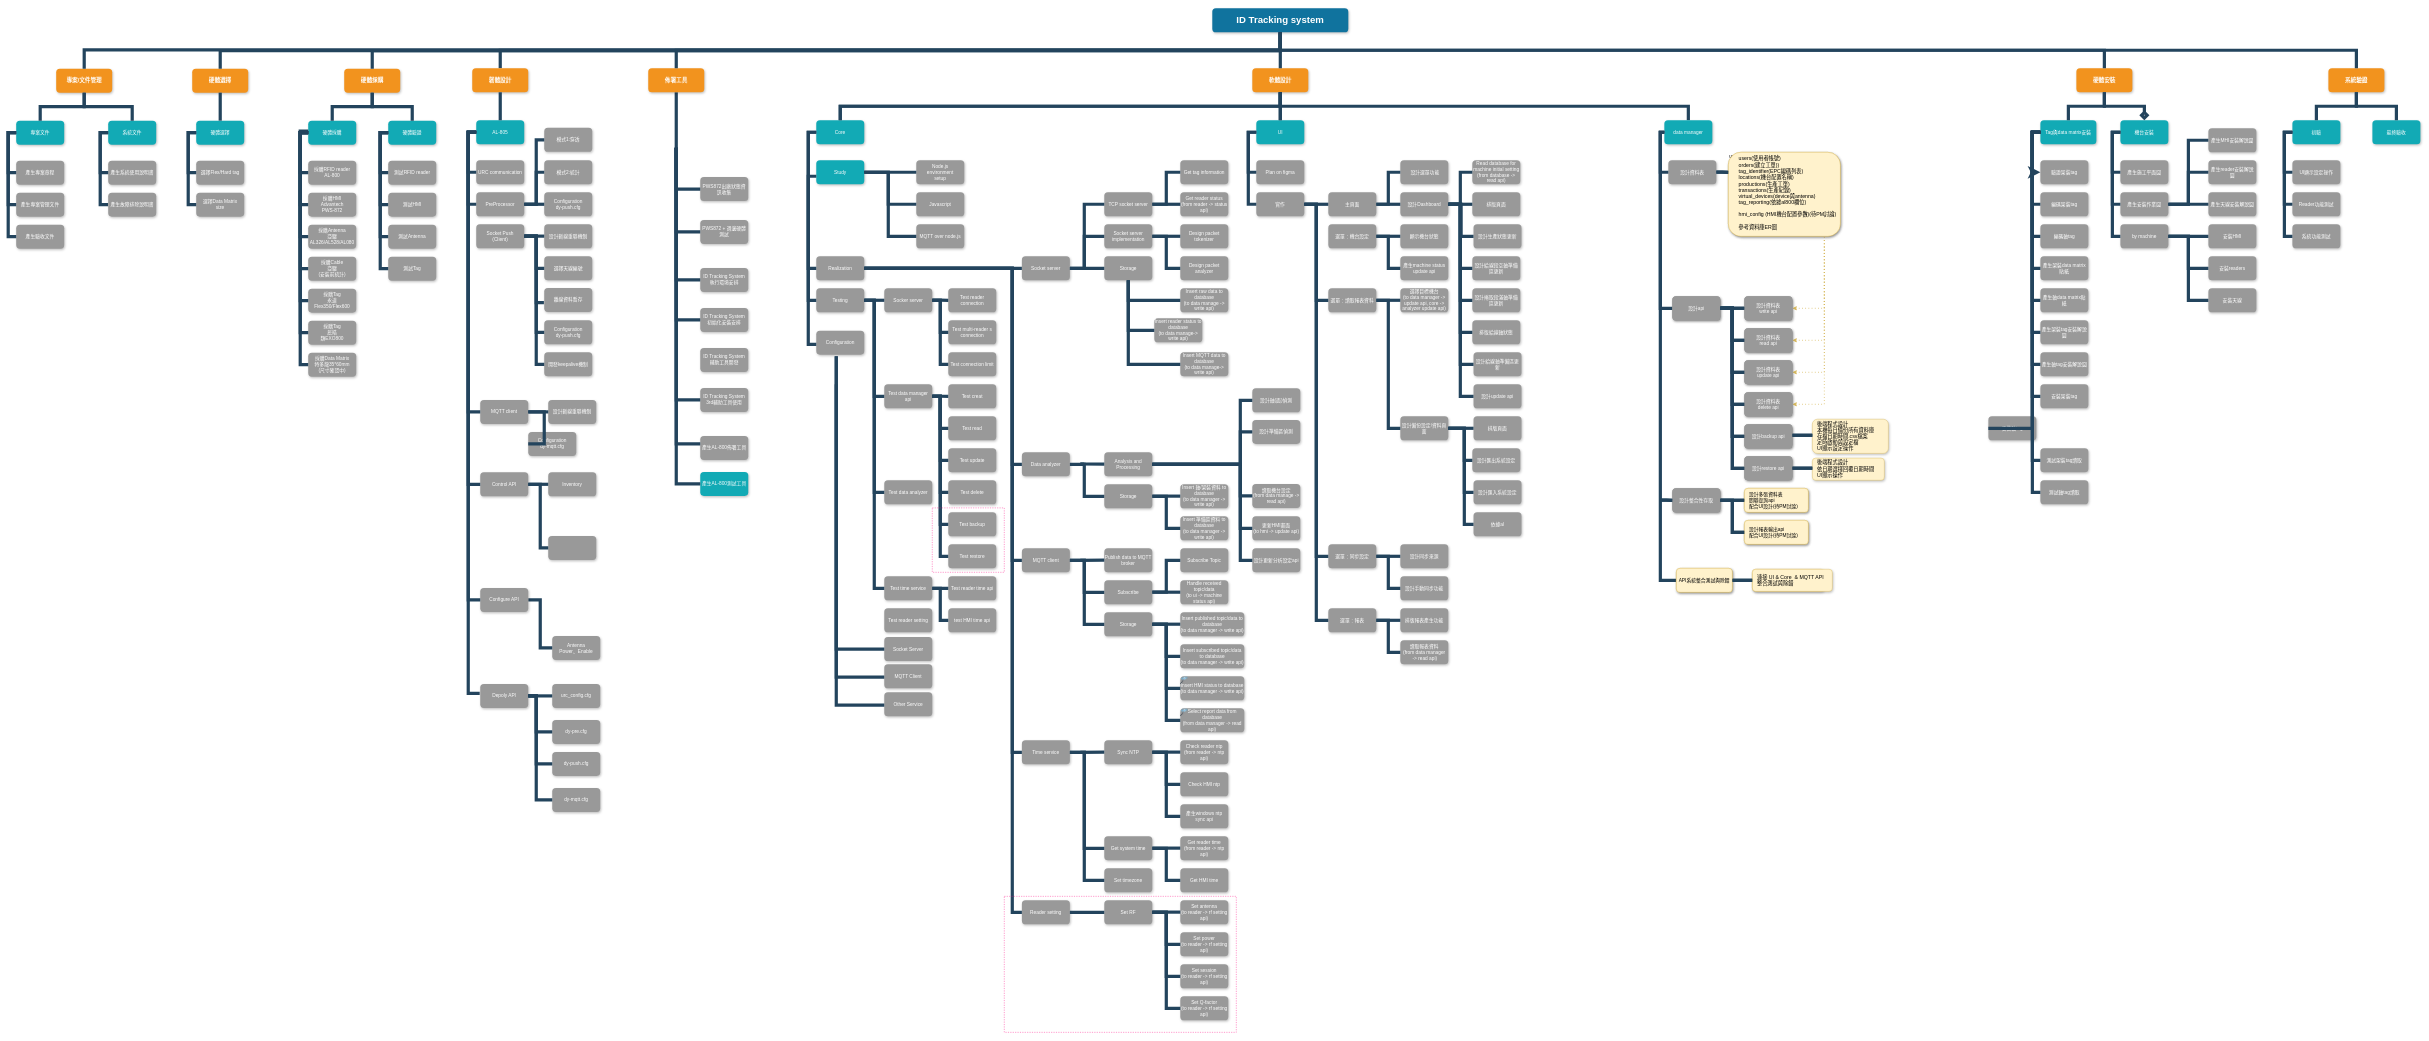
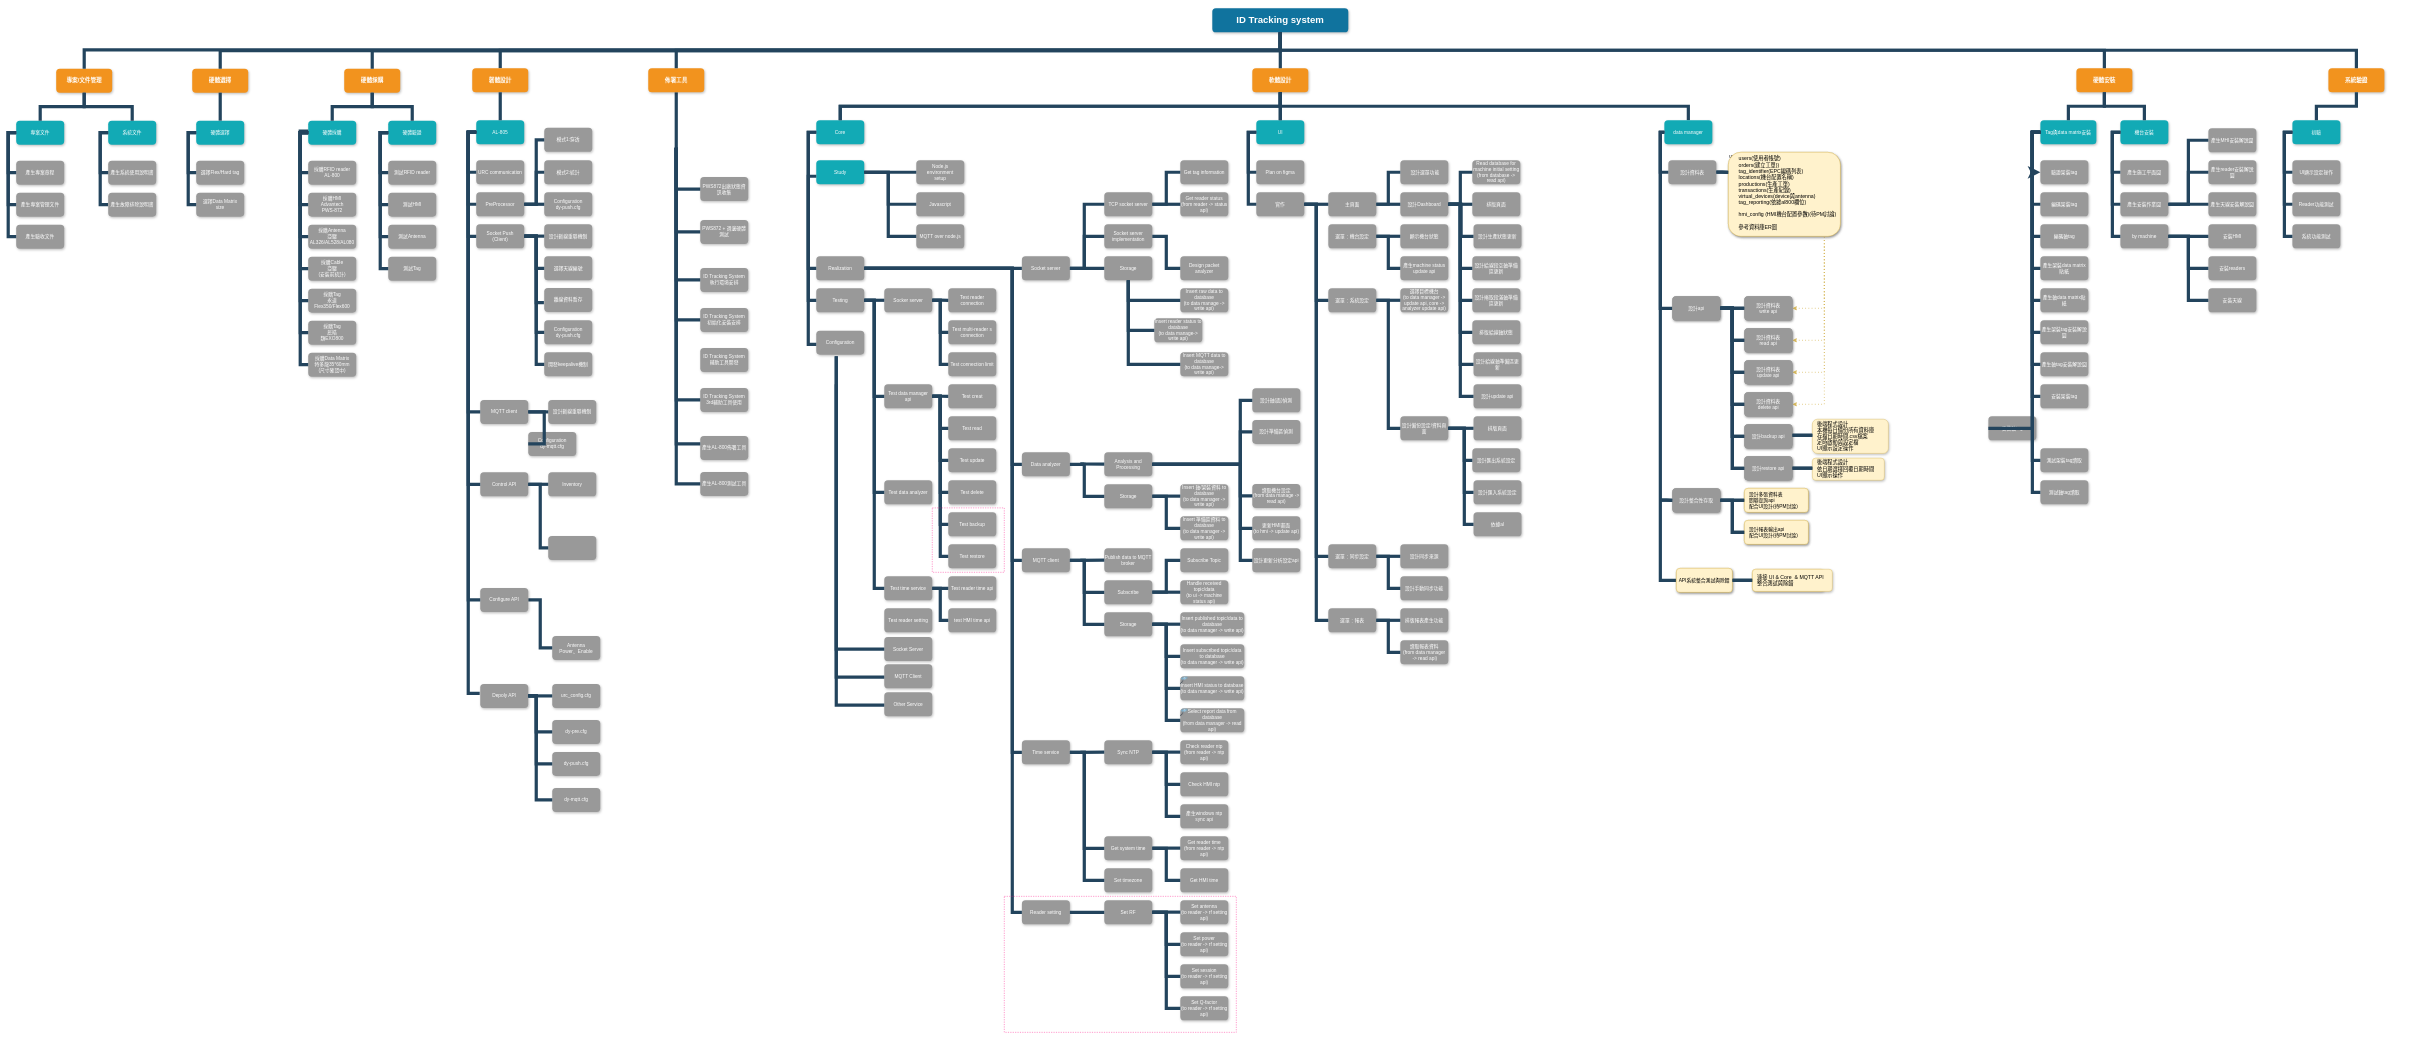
- <mxCell id="58" value="" style="edgeStyle=elbowEdgeStyle;elbow=vertical;rounded=0;fontColor=#000000;endArrow=none;endFill=0;strokeWidth=8;strokeColor=#23445D;" parent="1" source="4" target="46" edge="1"><mxGeometry width="100" height="100" relative="1" as="geometry"><mxPoint x="5970" y="290" as="sourcePoint" /><mxPoint x="6070" y="190" as="targetPoint" /></mxGeometry></mxCell>
- <mxCell id="56" value="" style="edgeStyle=elbowEdgeStyle;elbow=vertical;rounded=0;fontColor=#000000;endArrow=diamond;endFill=0;strokeWidth=8;strokeColor=#23445D;" parent="1" source="6" target="30" edge="1"><mxGeometry width="100" height="100" relative="1" as="geometry"><mxPoint x="5330" y="290" as="sourcePoint" /><mxPoint x="5430" y="190" as="targetPoint" /></mxGeometry></mxCell>
+ <mxCell id="56" value="" style="edgeStyle=elbowEdgeStyle;elbow=vertical;rounded=0;fontColor=#000000;endArrow=none;endFill=0;strokeWidth=8;strokeColor=#23445D;" parent="1" source="6" target="30" edge="1"><mxGeometry width="100" height="100" relative="1" as="geometry"><mxPoint x="5330" y="290" as="sourcePoint" /><mxPoint x="5430" y="190" as="targetPoint" /></mxGeometry></mxCell>
- <mxCell id="46" value="最終驗收" style="whiteSpace=wrap;rounded=1;fillColor=#12AAB5;strokeColor=none;shadow=1;fontColor=#FFFFFF;" parent="1" vertex="1"><mxGeometry x="5930" y="300" width="120" height="60" as="geometry" /></mxCell>
+ <mxCell id="191" value="" style="edgeStyle=elbowEdgeStyle;elbow=horizontal;rounded=0;fontColor=#000000;endArrow=none;endFill=0;strokeWidth=8;strokeColor=#23445D;" parent="1" source="183" target="186" edge="1"><mxGeometry width="100" height="100" relative="1" as="geometry"><mxPoint x="1180" y="330" as="sourcePoint" /><mxPoint x="1180" y="590" as="targetPoint" /><Array as="points"><mxPoint x="1170" y="470" /></Array></mxGeometry></mxCell>
- <mxCell id="291" value="" style="edgeStyle=elbowEdgeStyle;elbow=horizontal;rounded=0;fontColor=#000000;endArrow=none;endFill=0;strokeWidth=8;strokeColor=#23445D;entryX=0;entryY=0.5;entryDx=0;entryDy=0;exitX=1;exitY=0.5;exitDx=0;exitDy=0;" parent="1" source="281" target="289" edge="1"><mxGeometry width="100" height="100" relative="1" as="geometry"><mxPoint x="2890" y="520" as="sourcePoint" /><mxPoint x="2960" y="520" as="targetPoint" /><Array as="points" /></mxGeometry></mxCell>
- <mxCell id="289" value="Design packet tokenizer" style="whiteSpace=wrap;html=1;fillColor=#999999;strokeColor=none;fontColor=#FFFFFF;rounded=1;shadow=1;fontStyle=0;" parent="1" vertex="1"><mxGeometry x="2950" y="560" width="120" height="60" as="geometry" /></mxCell>
- <mxCell id="403" value="選單：讀取報表資料" style="whiteSpace=wrap;rounded=1;fillColor=#999999;strokeColor=none;shadow=1;fontColor=#FFFFFF;fontStyle=0" parent="1" vertex="1"><mxGeometry x="3320" y="720" width="120" height="60" as="geometry" /></mxCell>
+ <mxCell id="403" value="選單：系統設定" style="whiteSpace=wrap;rounded=1;fillColor=#999999;strokeColor=none;shadow=1;fontColor=#FFFFFF;fontStyle=0" parent="1" vertex="1"><mxGeometry x="3320" y="720" width="120" height="60" as="geometry" /></mxCell>
- <mxCell id="246" value="產生AL-800測試工具" style="whiteSpace=wrap;rounded=1;fillColor=#12aab5;strokeColor=none;shadow=1;fontColor=#FFFFFF;fontStyle=0;" parent="1" vertex="1"><mxGeometry x="1750" y="1179" width="120" height="60" as="geometry" /></mxCell>
+ <mxCell id="246" value="產生AL-800測試工具" style="whiteSpace=wrap;rounded=1;fillColor=#999999;strokeColor=none;shadow=1;fontColor=#FFFFFF;fontStyle=0" parent="1" vertex="1"><mxGeometry x="1750" y="1179" width="120" height="60" as="geometry" /></mxCell>
